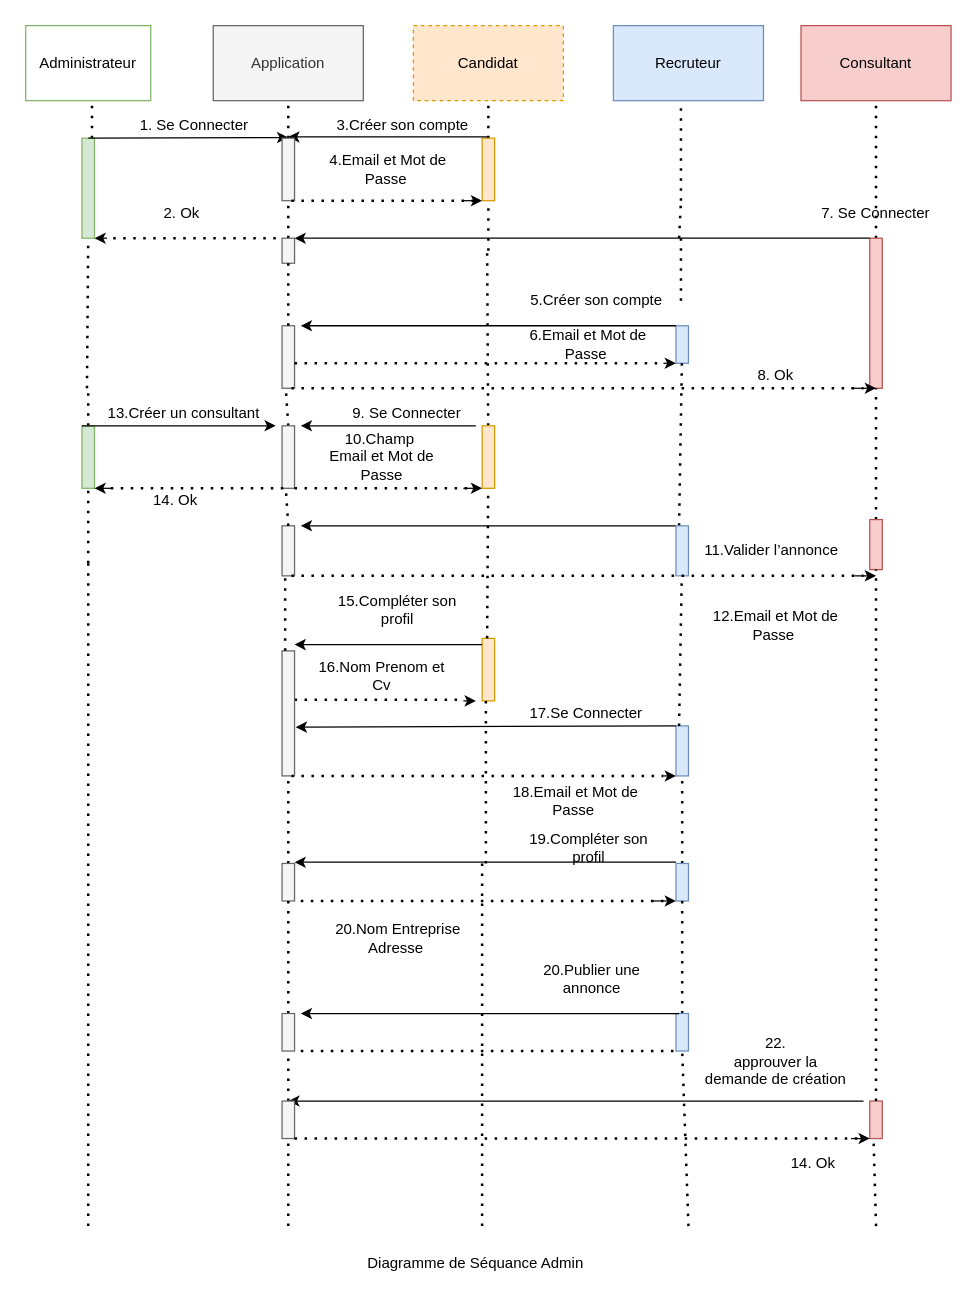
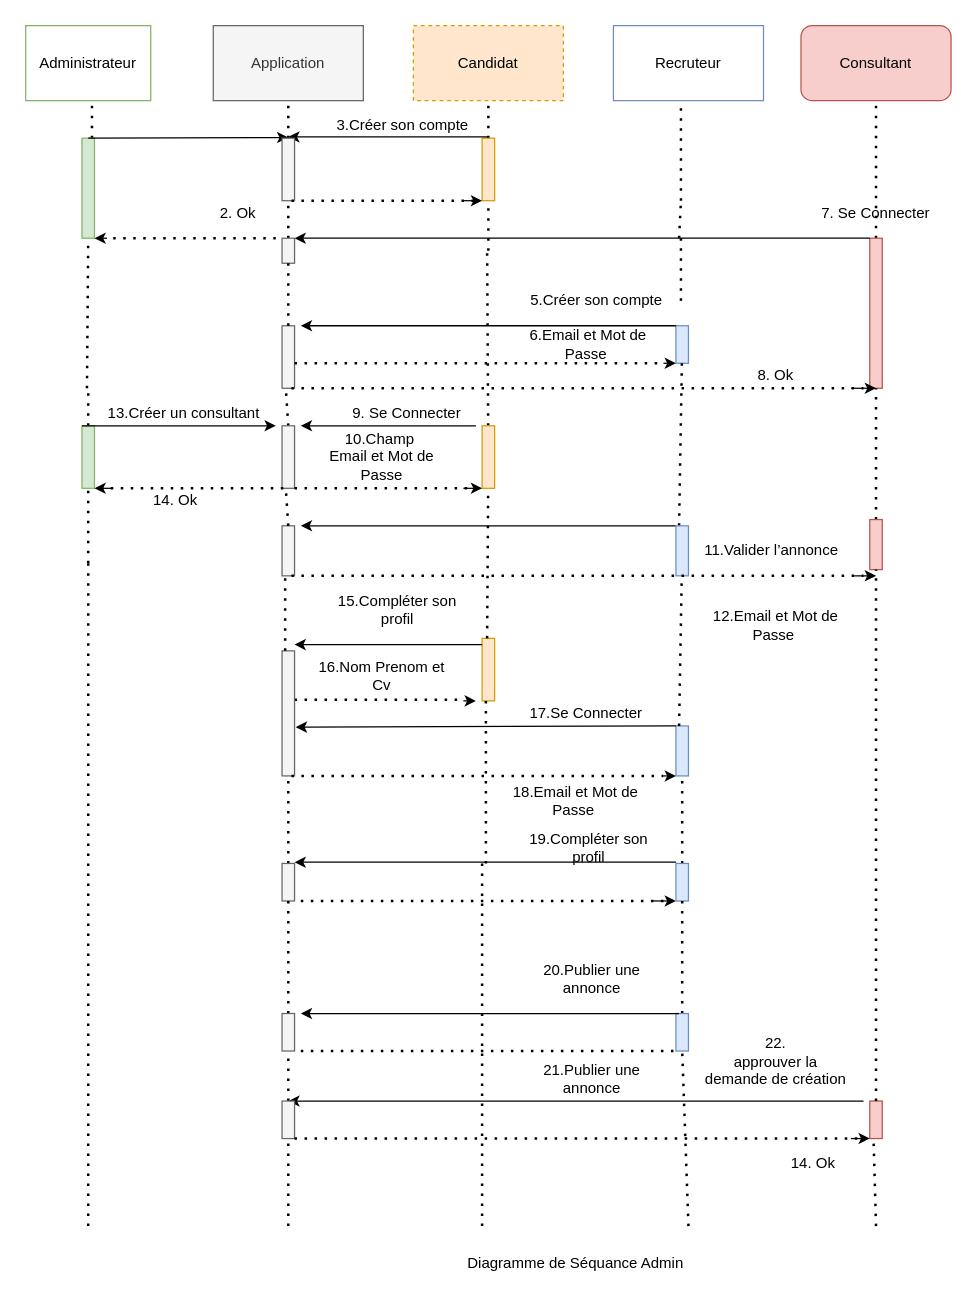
- <mxCell id="5" value="Recruteur" style="rounded=0;whiteSpace=wrap;html=1;fillColor=#dae8fc;strokeColor=#6c8ebf;" parent="1" vertex="1"><mxGeometry x="490" y="20" width="120" height="60" as="geometry" /></mxCell>
+ <mxCell id="5" value="Recruteur" style="rounded=0;whiteSpace=wrap;html=1;fillColor=#ffffff;strokeColor=#6c8ebf;" parent="1" vertex="1"><mxGeometry x="490" y="20" width="120" height="60" as="geometry" /></mxCell>
- <mxCell id="52" value="Consultant" style="rounded=0;whiteSpace=wrap;html=1;fillColor=#f8cecc;strokeColor=#b85450;" vertex="1" parent="1"><mxGeometry x="640" y="20" width="120" height="60" as="geometry" /></mxCell>
+ <mxCell id="52" value="Consultant" style="whiteSpace=wrap;html=1;fillColor=#f8cecc;strokeColor=#b85450;rounded=1;" vertex="1" parent="1"><mxGeometry x="640" y="20" width="120" height="60" as="geometry" /></mxCell>
- <mxCell id="26" value="1. Se Connecter" style="text;html=1;strokeColor=none;fillColor=none;align=center;verticalAlign=middle;whiteSpace=wrap;rounded=0;" parent="1" vertex="1"><mxGeometry x="95" y="90" width="120" height="20" as="geometry" /></mxCell>
- <mxCell id="79" value="4.Email et Mot de Passe&amp;nbsp;" style="text;html=1;strokeColor=none;fillColor=none;align=center;verticalAlign=middle;whiteSpace=wrap;rounded=0;" vertex="1" parent="1"><mxGeometry x="250" y="125" width="120" height="20" as="geometry" /></mxCell>
- <mxCell id="28" value="2. Ok" style="text;html=1;strokeColor=none;fillColor=none;align=center;verticalAlign=middle;whiteSpace=wrap;rounded=0;" parent="1" vertex="1"><mxGeometry x="125" y="160" width="40" height="20" as="geometry" /></mxCell>
+ <mxCell id="28" value="2. Ok" style="text;html=1;strokeColor=none;fillColor=none;align=center;verticalAlign=middle;whiteSpace=wrap;rounded=0;" parent="1" vertex="1"><mxGeometry x="170" y="160" width="40" height="20" as="geometry" /></mxCell>
- <mxCell id="105" value="20.Nom Entreprise Adresse&amp;nbsp;" style="text;html=1;strokeColor=none;fillColor=none;align=center;verticalAlign=middle;whiteSpace=wrap;rounded=0;" vertex="1" parent="1"><mxGeometry x="257.5" y="740" width="120" height="20" as="geometry" /></mxCell>
+ <mxCell id="113" value="&lt;br&gt;&lt;span class=&quot;fontstyle0&quot;&gt;21.Publier une annonce&lt;/span&gt; &lt;br&gt;&lt;br style=&quot;line-height: normal&quot;&gt;&amp;nbsp;" style="text;html=1;strokeColor=none;fillColor=none;align=center;verticalAlign=middle;whiteSpace=wrap;rounded=0;" vertex="1" parent="1"><mxGeometry x="412.5" y="860" width="120" height="20" as="geometry" /></mxCell>
- <mxCell id="44" value="Diagramme de Séquance Admin" style="text;html=1;strokeColor=none;fillColor=none;align=center;verticalAlign=middle;whiteSpace=wrap;rounded=0;" parent="1" vertex="1"><mxGeometry x="265" y="1000" width="230" height="20" as="geometry" /></mxCell>
+ <mxCell id="44" value="Diagramme de Séquance Admin" style="text;html=1;strokeColor=none;fillColor=none;align=center;verticalAlign=middle;whiteSpace=wrap;rounded=0;" parent="1" vertex="1"><mxGeometry x="345" y="1000" width="230" height="20" as="geometry" /></mxCell>
